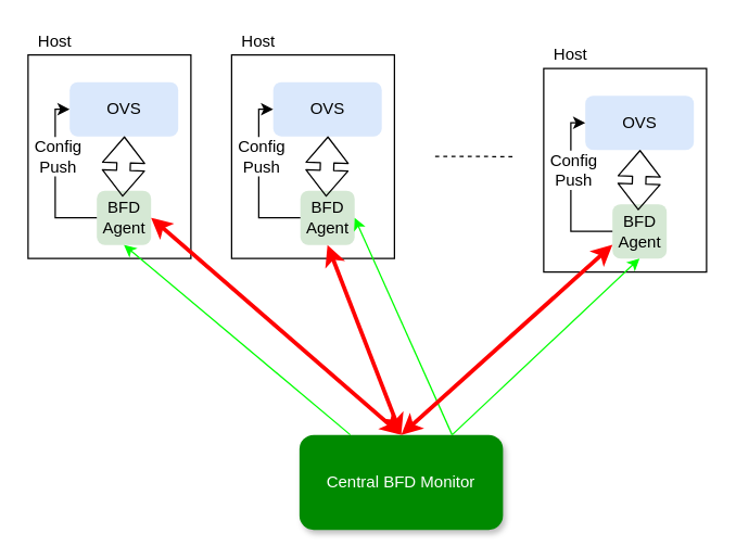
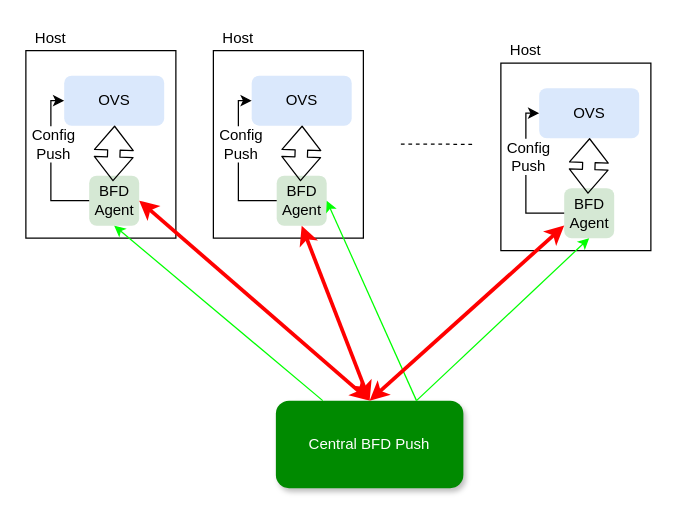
- <mxCell id="2" value="Central BFD Monitor" style="rounded=1;whiteSpace=wrap;html=1;fillColor=#008a00;strokeColor=none;fontColor=#ffffff;gradientColor=none;shadow=1;" vertex="1" parent="1"><mxGeometry x="220" y="320" width="150" height="70" as="geometry" /></mxCell>
+ <mxCell id="2" value="Central BFD Push" style="rounded=1;whiteSpace=wrap;html=1;fillColor=#008a00;strokeColor=none;fontColor=#ffffff;gradientColor=none;shadow=1;" vertex="1" parent="1"><mxGeometry x="220" y="320" width="150" height="70" as="geometry" /></mxCell>
